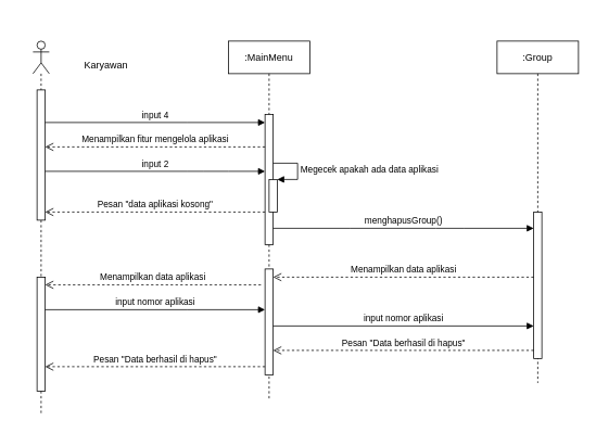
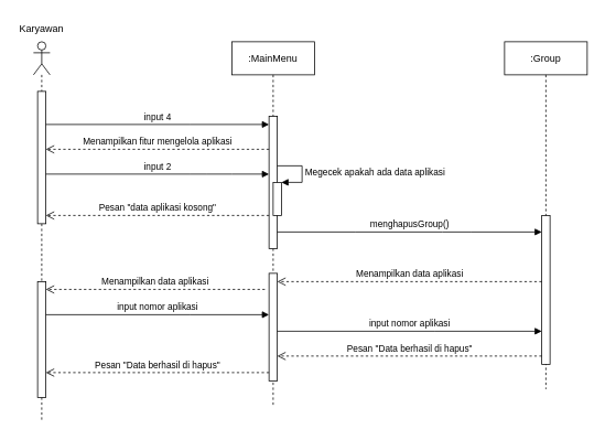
- <mxCell id="6" value="Karyawan" style="text;html=1;strokeColor=none;fillColor=none;align=center;verticalAlign=middle;whiteSpace=wrap;rounded=0;" vertex="1" parent="1"><mxGeometry x="100" y="65" width="60" height="30" as="geometry" /></mxCell>
+ <mxCell id="6" value="Karyawan" style="text;html=1;strokeColor=none;fillColor=none;align=center;verticalAlign=middle;whiteSpace=wrap;rounded=0;" vertex="1" parent="1"><mxGeometry x="20" y="20" width="60" height="30" as="geometry" /></mxCell>
